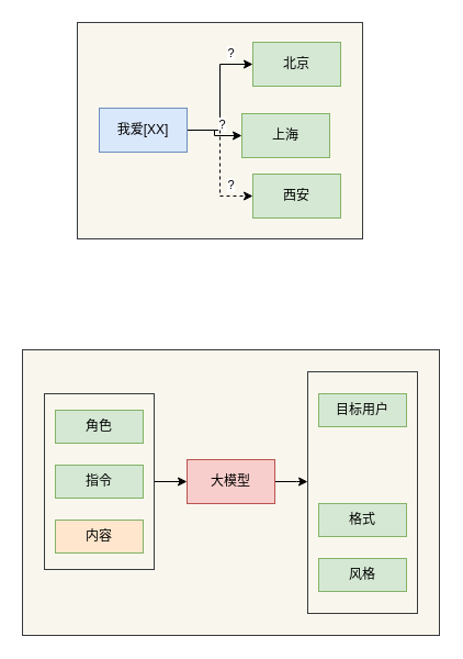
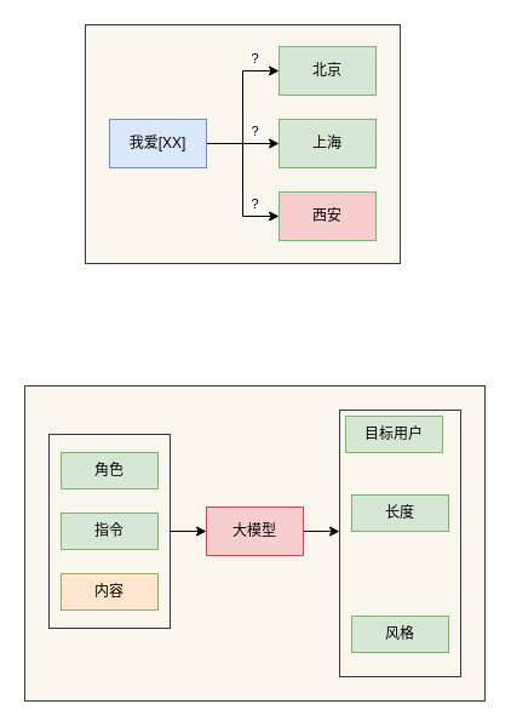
- <mxCell id="12" value="上海" style="rounded=0;whiteSpace=wrap;html=1;fillColor=#d5e8d4;strokeColor=#82b366;" vertex="1" parent="1"><mxGeometry x="220" y="103" width="80" height="40" as="geometry" /></mxCell>
+ <mxCell id="12" value="上海" style="rounded=0;whiteSpace=wrap;html=1;fillColor=#d5e8d4;strokeColor=#82b366;" vertex="1" parent="1"><mxGeometry x="230" y="98" width="80" height="40" as="geometry" /></mxCell>
- <mxCell id="9" value="?" style="edgeStyle=orthogonalEdgeStyle;rounded=0;orthogonalLoop=1;jettySize=auto;html=1;entryX=0;entryY=0.5;entryDx=0;entryDy=0;dashed=1;" edge="1" parent="1" source="10" target="13"><mxGeometry x="0.667" y="10" relative="1" as="geometry"><mxPoint as="offset" /></mxGeometry></mxCell>
+ <mxCell id="9" value="?" style="edgeStyle=orthogonalEdgeStyle;rounded=0;orthogonalLoop=1;jettySize=auto;html=1;entryX=0;entryY=0.5;entryDx=0;entryDy=0;" edge="1" parent="1" source="10" target="13"><mxGeometry x="0.667" y="10" relative="1" as="geometry"><mxPoint as="offset" /></mxGeometry></mxCell>
- <mxCell id="13" value="西安" style="rounded=0;whiteSpace=wrap;html=1;fillColor=#d5e8d4;strokeColor=#82b366;" vertex="1" parent="1"><mxGeometry x="230" y="158" width="80" height="40" as="geometry" /></mxCell>
+ <mxCell id="13" value="西安" style="rounded=0;whiteSpace=wrap;html=1;fillColor=#f8cecc;strokeColor=#82b366;" vertex="1" parent="1"><mxGeometry x="230" y="158" width="80" height="40" as="geometry" /></mxCell>
- <mxCell id="16" value="目标用户" style="rounded=0;whiteSpace=wrap;html=1;fillColor=#d5e8d4;strokeColor=#82b366;" vertex="1" parent="1"><mxGeometry x="290" y="358" width="80" height="30" as="geometry" /></mxCell>
+ <mxCell id="16" value="目标用户" style="rounded=0;whiteSpace=wrap;html=1;fillColor=#d5e8d4;strokeColor=#82b366;" vertex="1" parent="1"><mxGeometry x="285" y="343" width="80" height="30" as="geometry" /></mxCell>
+ <mxCell id="17" value="长度" style="rounded=0;whiteSpace=wrap;html=1;fillColor=#d5e8d4;strokeColor=#82b366;" vertex="1" parent="1"><mxGeometry x="290" y="408" width="80" height="30" as="geometry" /></mxCell>
- <mxCell id="18" value="格式" style="rounded=0;whiteSpace=wrap;html=1;fillColor=#d5e8d4;strokeColor=#82b366;" vertex="1" parent="1"><mxGeometry x="290" y="458" width="80" height="30" as="geometry" /></mxCell>
